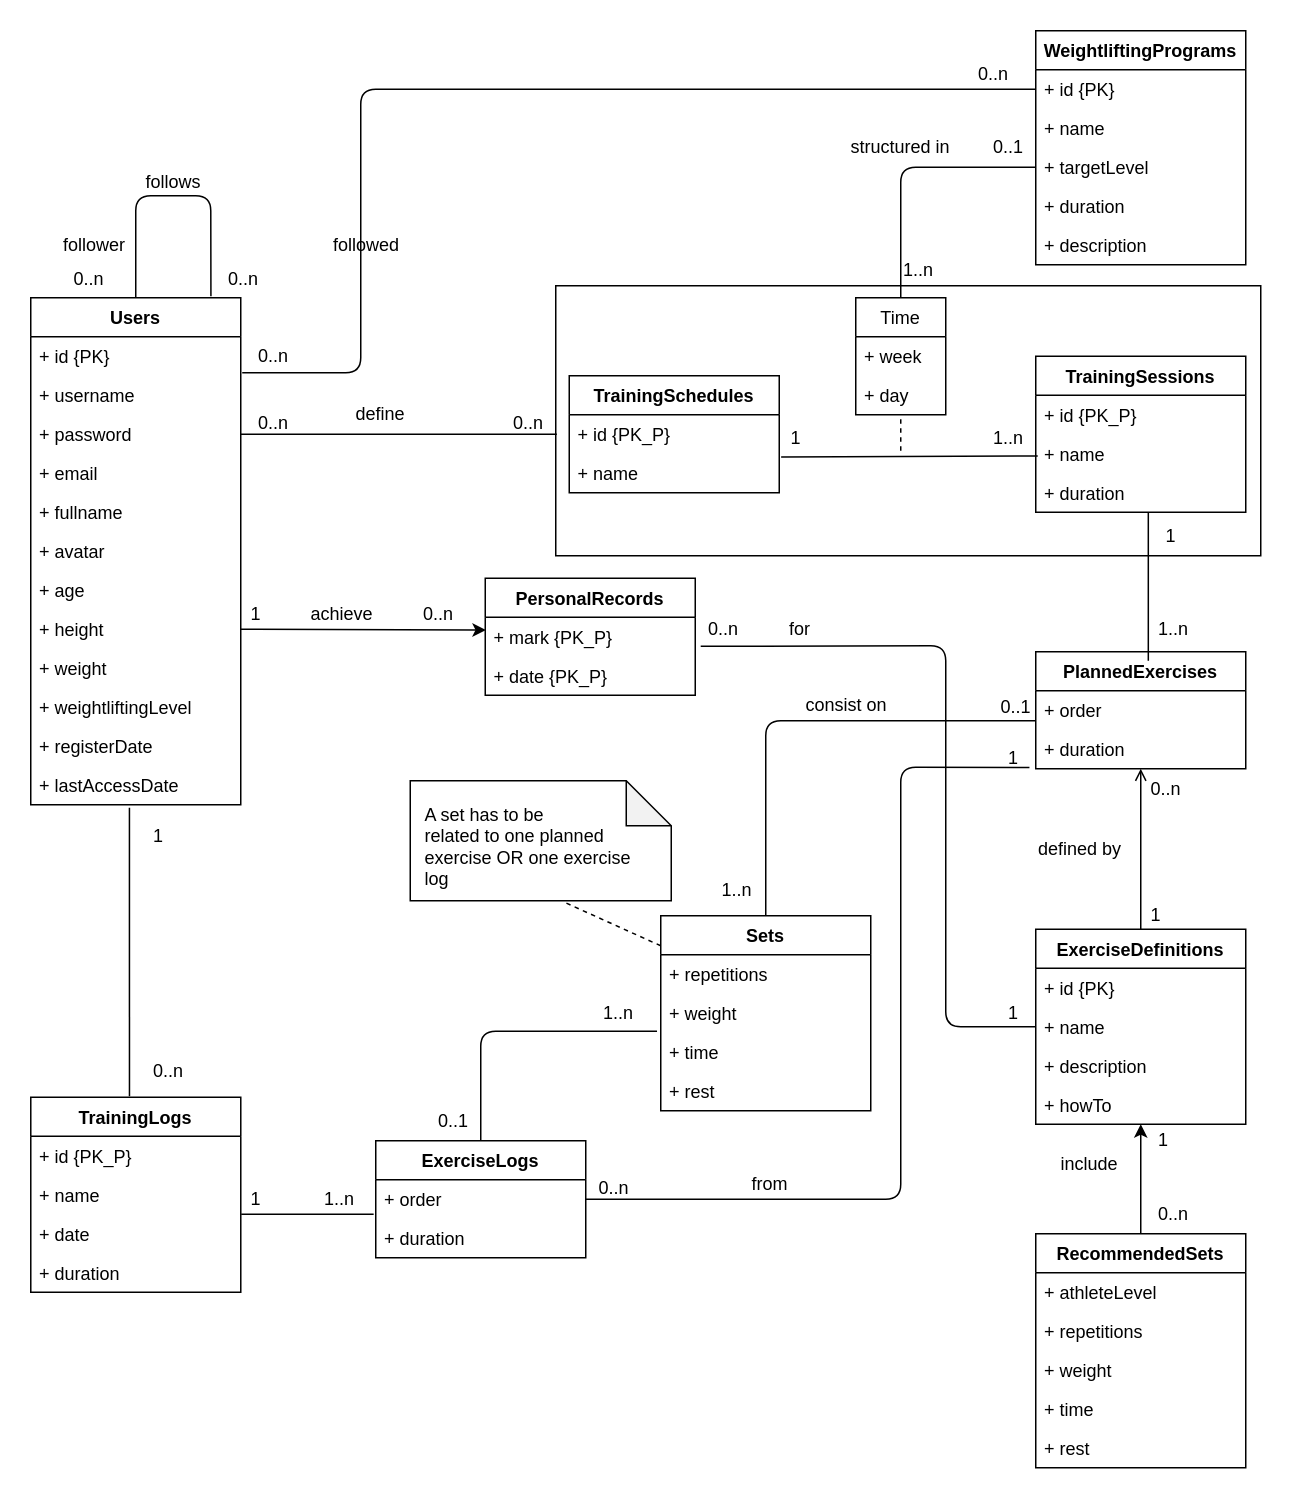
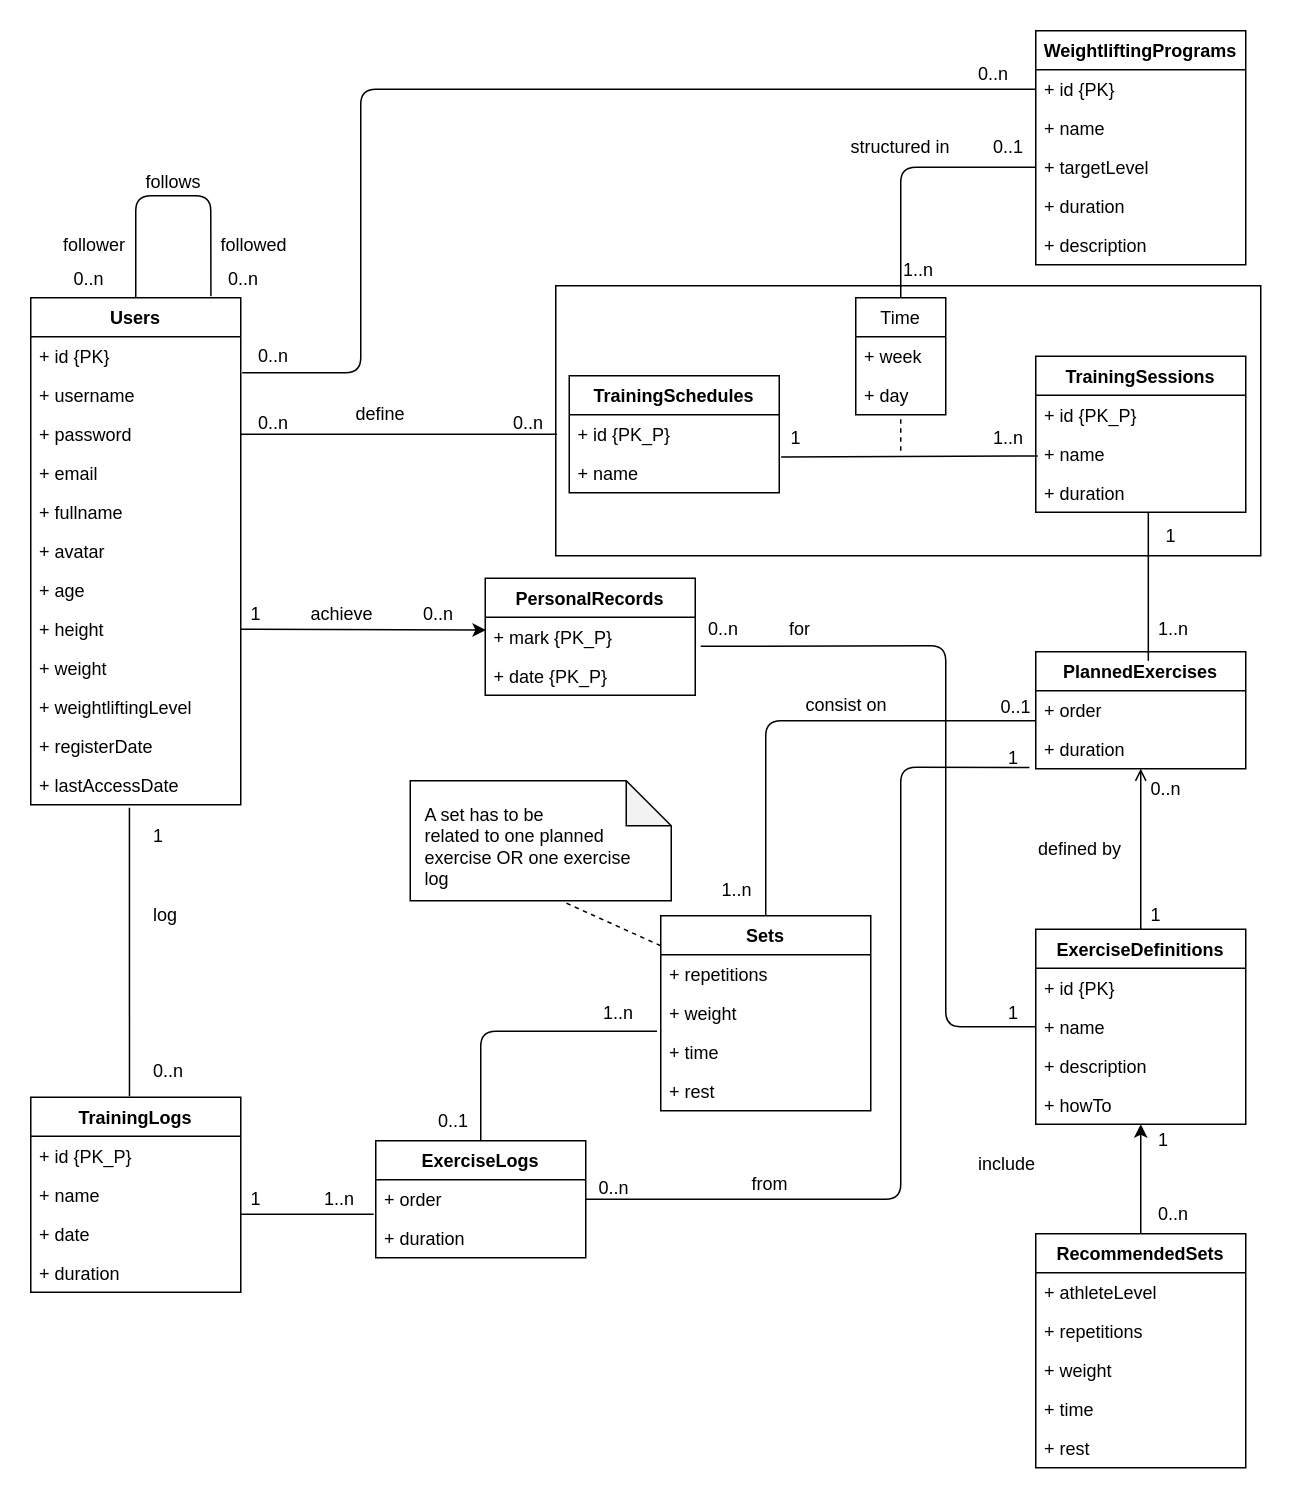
- <mxCell id="21" value="followed" style="text;html=1;resizable=0;points=[];autosize=1;align=left;verticalAlign=top;spacingTop=-4;" parent="1" vertex="1"><mxGeometry x="220" y="153" width="60" height="20" as="geometry" /></mxCell>
+ <mxCell id="21" value="followed" style="text;html=1;resizable=0;points=[];autosize=1;align=left;verticalAlign=top;spacingTop=-4;" parent="1" vertex="1"><mxGeometry x="145" y="153" width="60" height="20" as="geometry" /></mxCell>
+ <mxCell id="76" value="log" style="text;html=1;resizable=0;points=[];autosize=1;align=left;verticalAlign=top;spacingTop=-4;" parent="1" vertex="1"><mxGeometry x="100" y="600" width="30" height="20" as="geometry" /></mxCell>
- <mxCell id="83" value="include" style="text;html=1;resizable=0;points=[];autosize=1;align=left;verticalAlign=top;spacingTop=-4;" parent="1" vertex="1"><mxGeometry x="705" y="766" width="60" height="20" as="geometry" /></mxCell>
+ <mxCell id="83" value="include" style="text;html=1;resizable=0;points=[];autosize=1;align=left;verticalAlign=top;spacingTop=-4;" parent="1" vertex="1"><mxGeometry x="650" y="766" width="60" height="20" as="geometry" /></mxCell>
